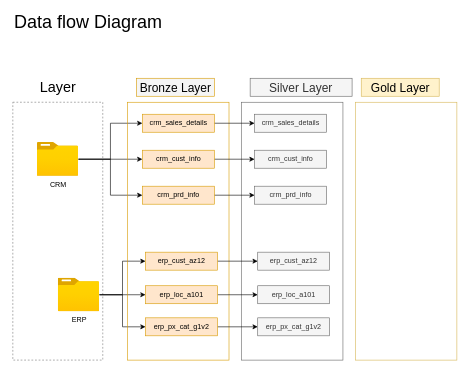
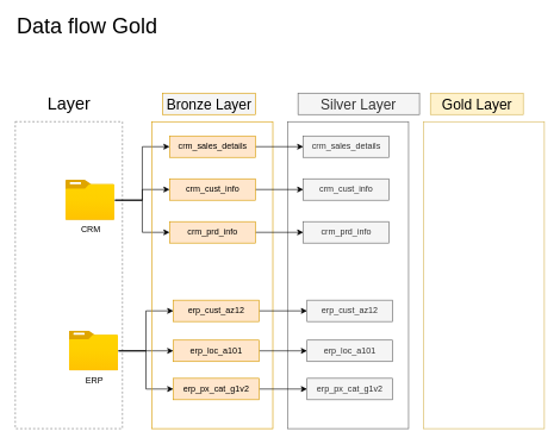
- <mxCell id="30" value="Data flow Diagram" style="text;html=1;align=left;verticalAlign=middle;whiteSpace=wrap;rounded=0;fontSize=30;" parent="1" vertex="1"><mxGeometry x="20.5" y="20" width="300.5" height="30" as="geometry" /></mxCell>
+ <mxCell id="30" value="Data flow Gold" style="text;html=1;align=left;verticalAlign=middle;whiteSpace=wrap;rounded=0;fontSize=30;" parent="1" vertex="1"><mxGeometry x="20.5" y="20" width="300.5" height="30" as="geometry" /></mxCell>
- <mxCell id="7" value="CRM" style="image;aspect=fixed;html=1;points=[];align=center;fontSize=12;image=img/lib/azure2/general/Folder_Blank.svg;" parent="1" vertex="1"><mxGeometry x="61" y="237" width="69" height="56.0" as="geometry" /></mxCell>
+ <mxCell id="7" value="CRM" style="image;aspect=fixed;html=1;points=[];align=center;fontSize=12;image=img/lib/azure2/general/Folder_Blank.svg;" parent="1" vertex="1"><mxGeometry x="91" y="252" width="69" height="56.0" as="geometry" /></mxCell>
